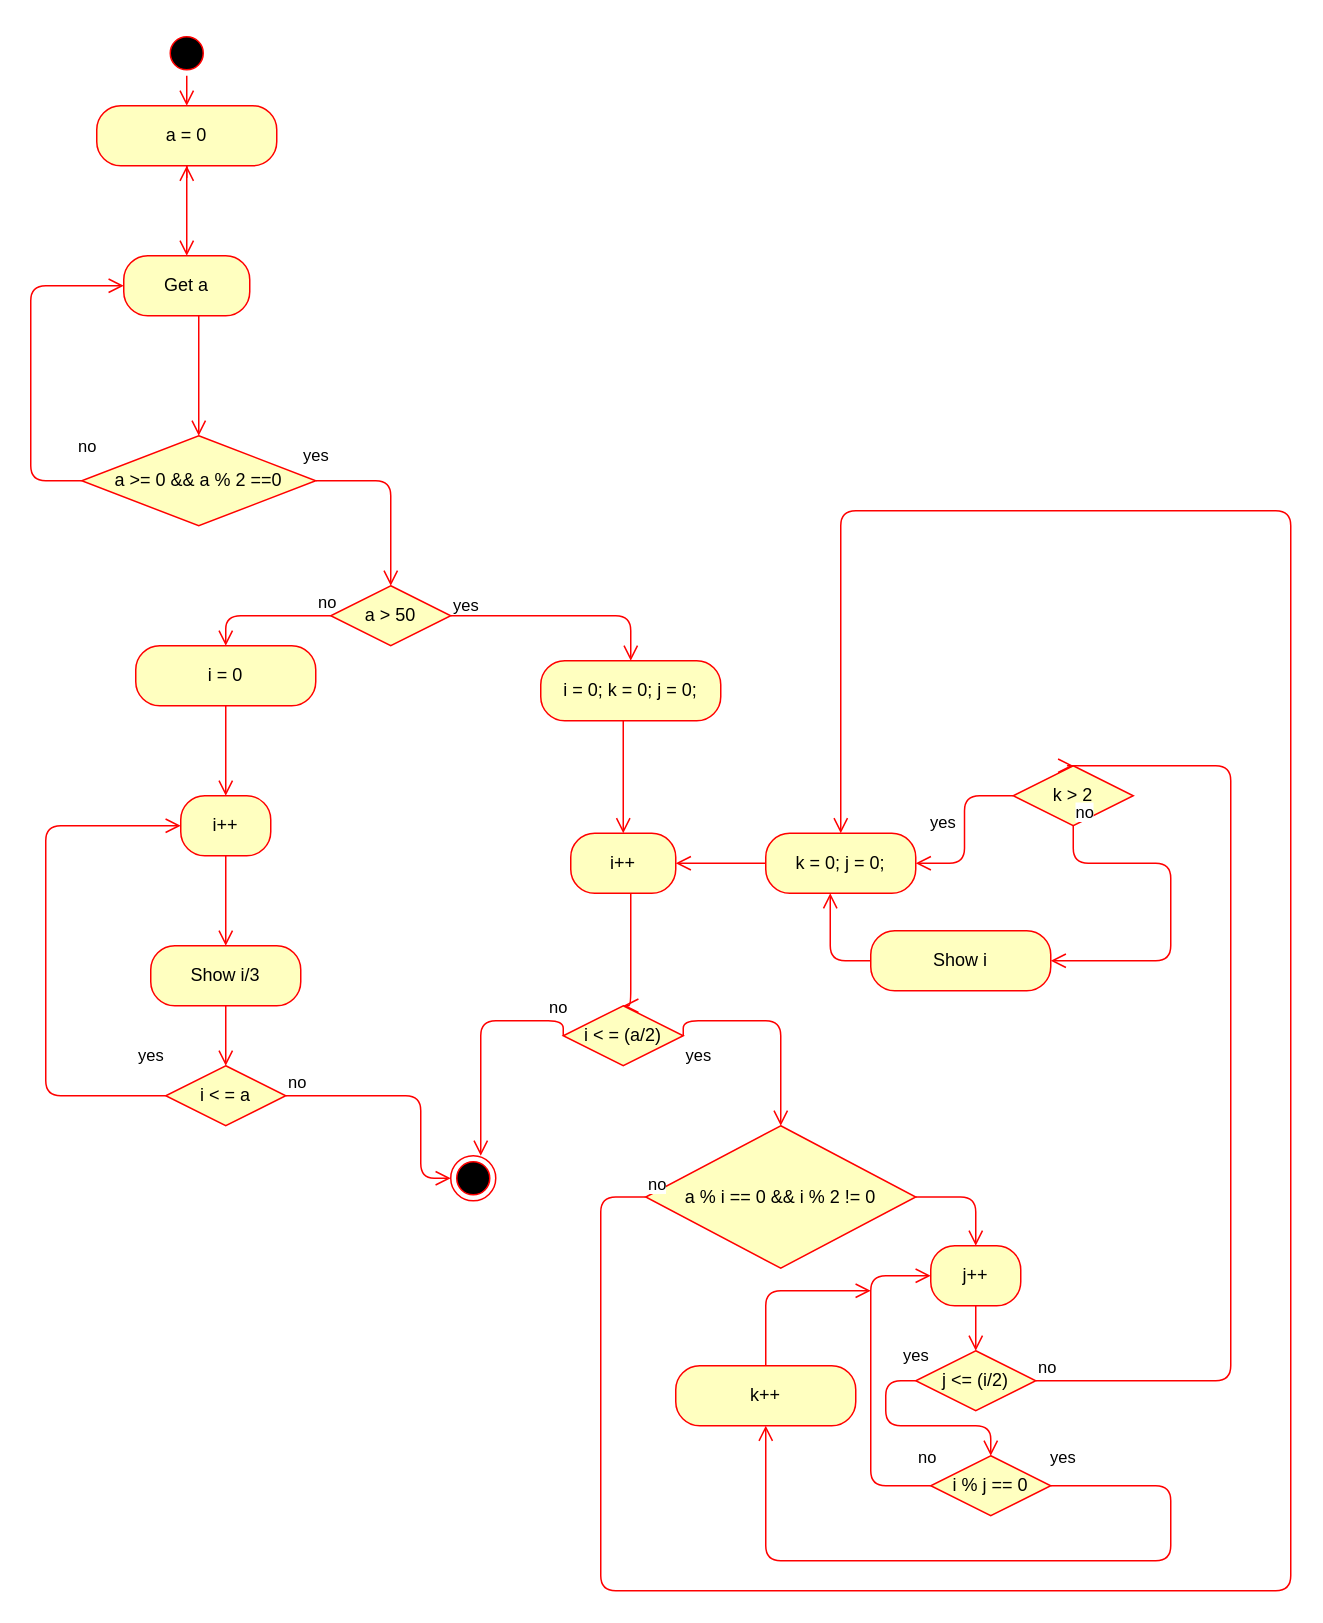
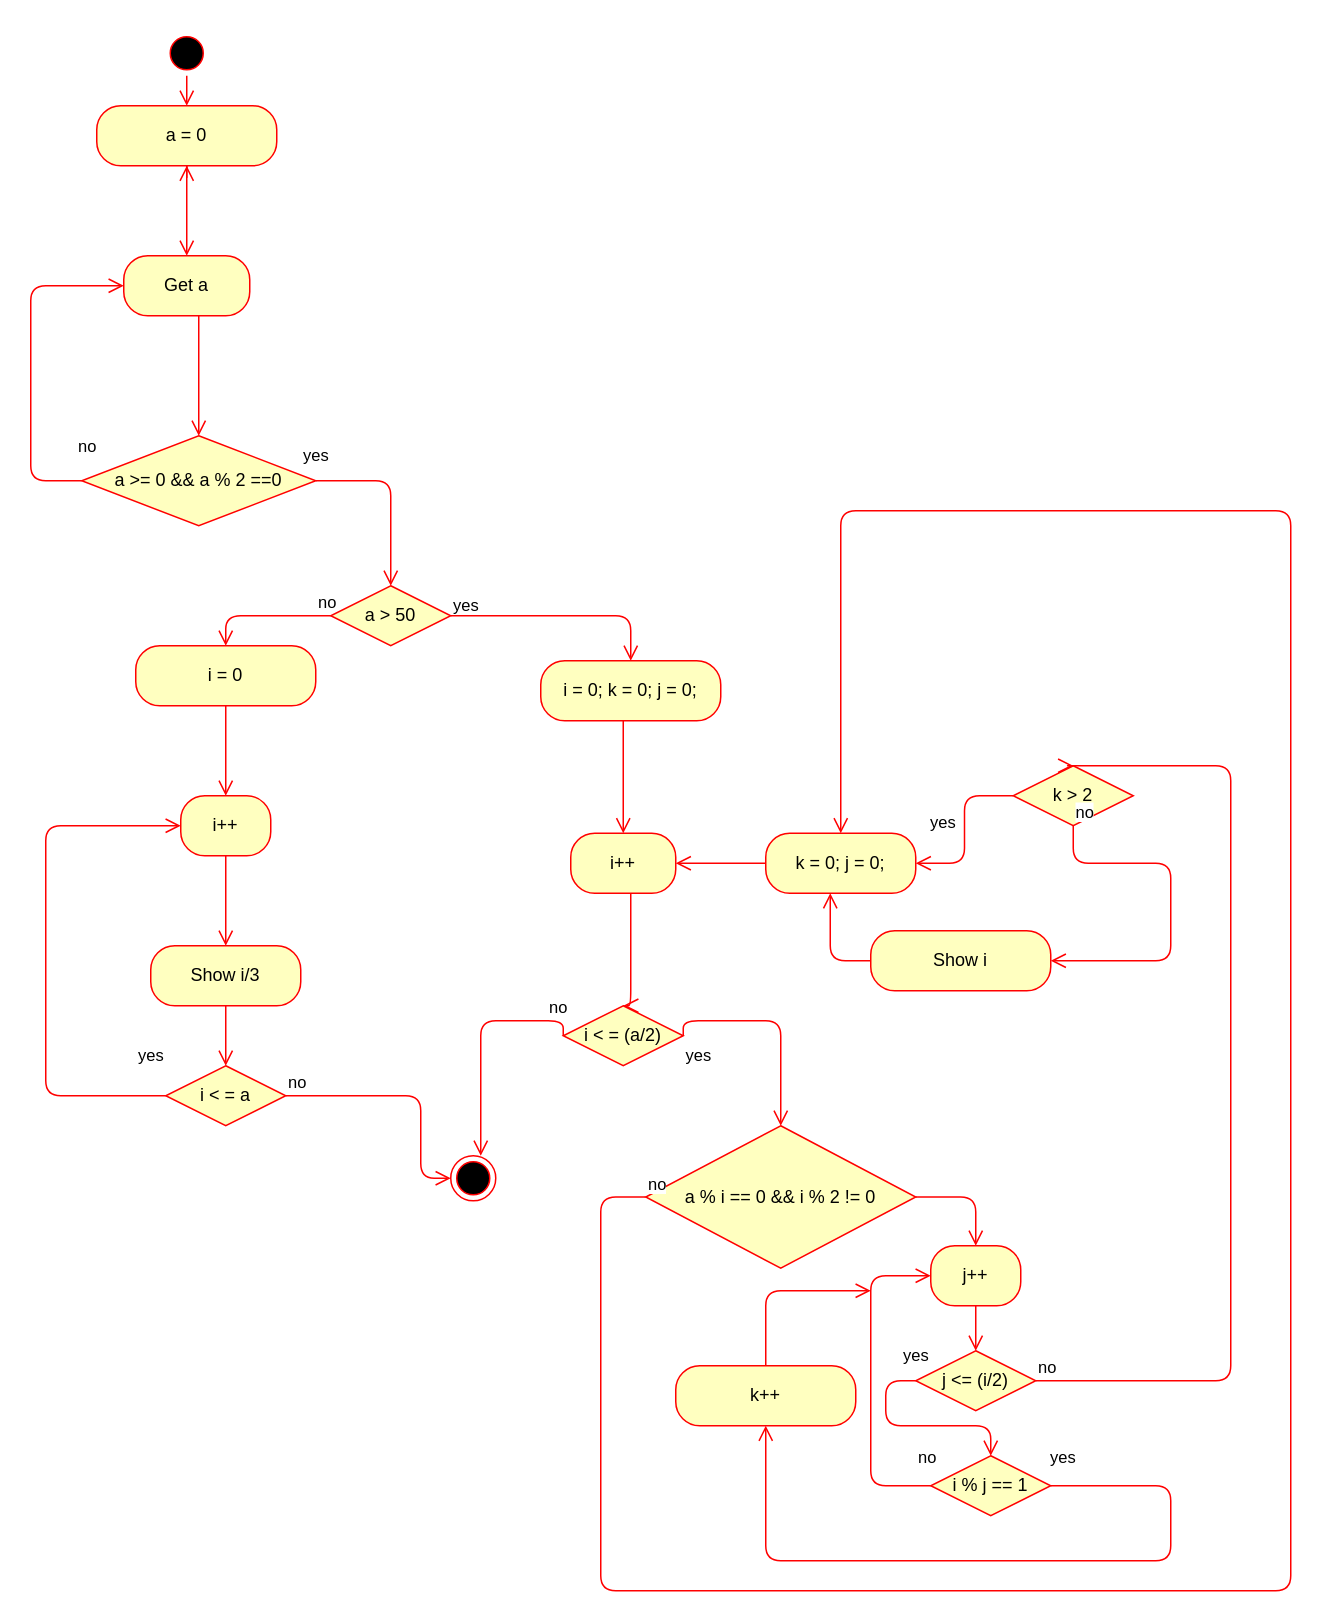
- <mxCell id="48" value="i % j == 0" style="rhombus;whiteSpace=wrap;html=1;fillColor=#ffffc0;strokeColor=#ff0000;" vertex="1" parent="1"><mxGeometry x="620" y="970" width="80" height="40" as="geometry" /></mxCell>
+ <mxCell id="48" value="i % j == 1" style="rhombus;whiteSpace=wrap;html=1;fillColor=#ffffc0;strokeColor=#ff0000;" vertex="1" parent="1"><mxGeometry x="620" y="970" width="80" height="40" as="geometry" /></mxCell>
